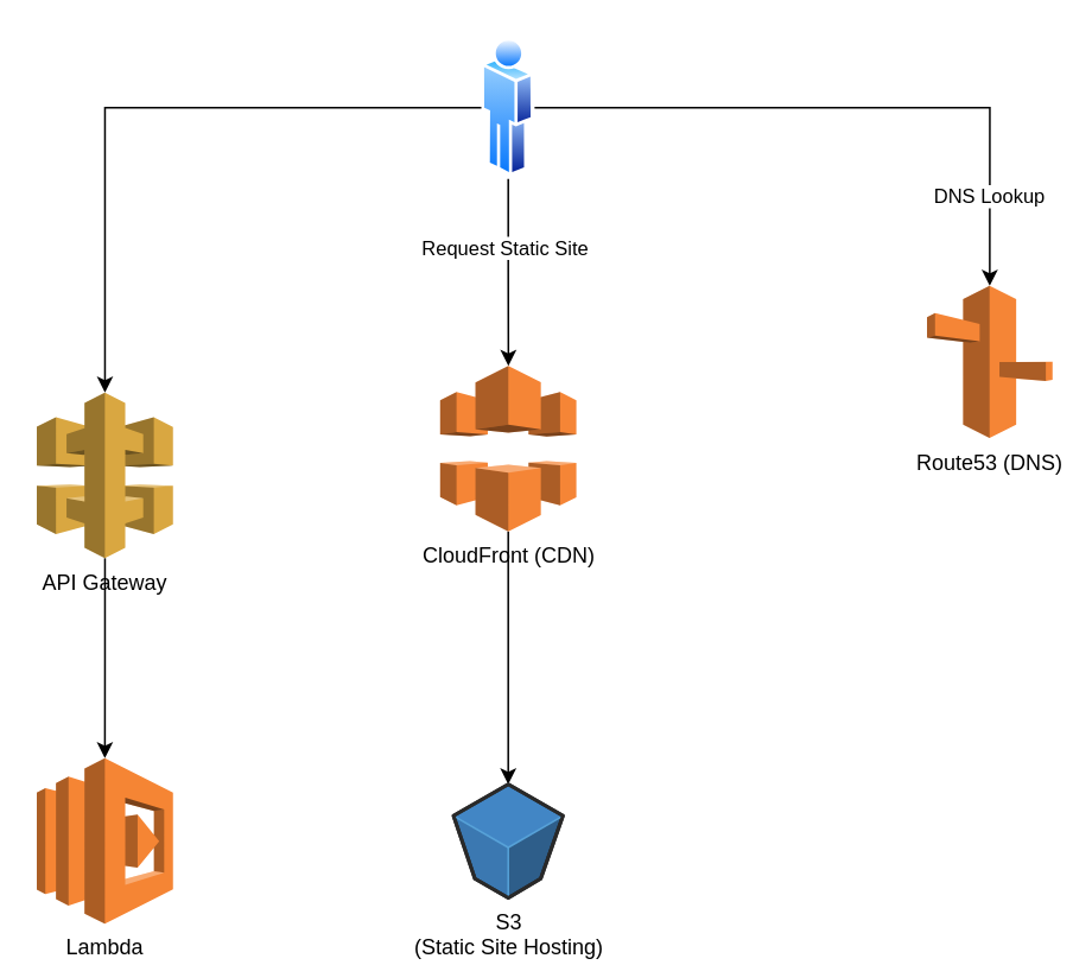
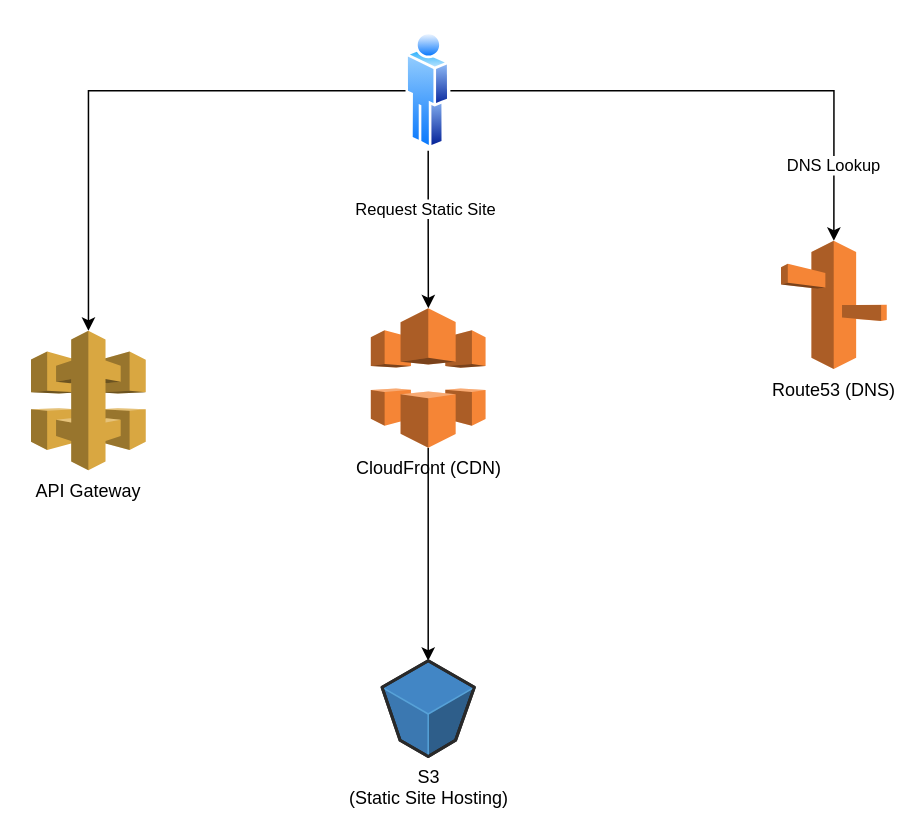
- <mxCell id="11" style="edgeStyle=orthogonalEdgeStyle;rounded=0;orthogonalLoop=1;jettySize=auto;html=1;entryX=0.5;entryY=0;entryDx=0;entryDy=0;entryPerimeter=0;" parent="1" source="12" target="13" edge="1"><mxGeometry relative="1" as="geometry" /></mxCell>
- <mxCell id="13" value="Lambda" style="outlineConnect=0;dashed=0;verticalLabelPosition=bottom;verticalAlign=top;align=center;html=1;shape=mxgraph.aws3.lambda;fillColor=#F58534;gradientColor=none;" parent="1" vertex="1"><mxGeometry x="20" y="425.4" width="76.5" height="93" as="geometry" /></mxCell>
